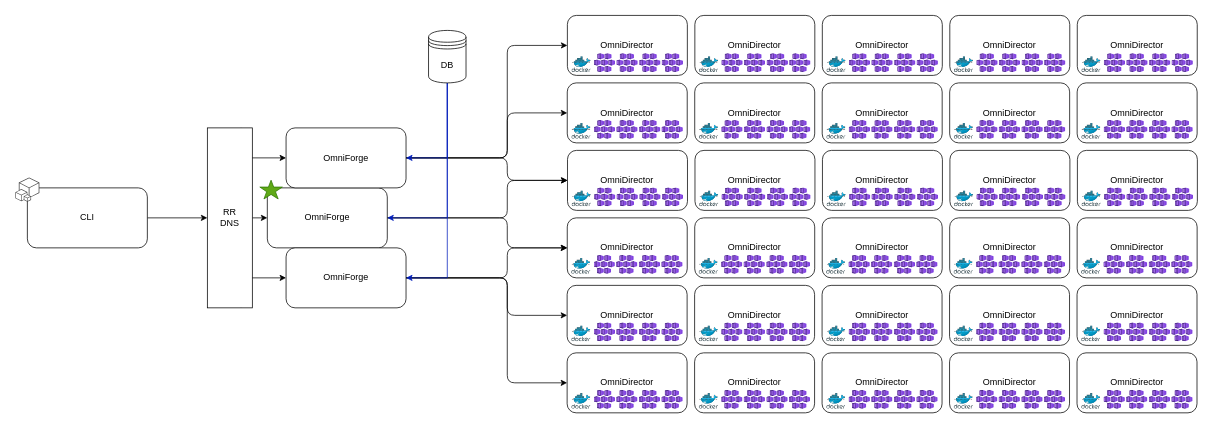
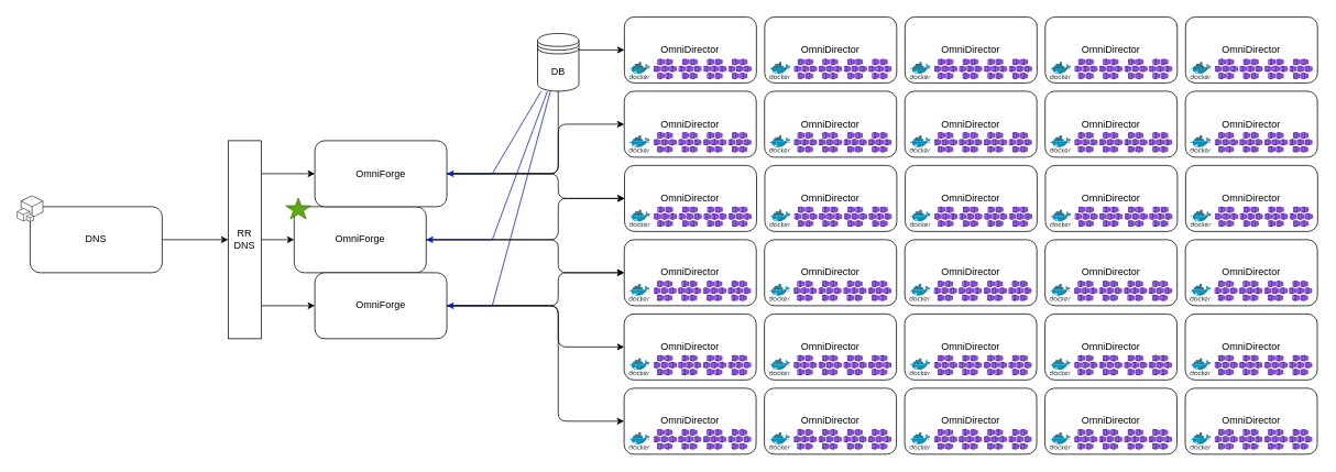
- <mxCell id="30" value="DB" style="shape=datastore;whiteSpace=wrap;html=1;" parent="1" vertex="1"><mxGeometry x="571" y="40" width="50" height="70" as="geometry" /></mxCell>
+ <mxCell id="30" value="DB" style="shape=datastore;whiteSpace=wrap;html=1;" parent="1" vertex="1"><mxGeometry x="651" y="40" width="50" height="70" as="geometry" /></mxCell>
- <mxCell id="3" value="CLI" style="rounded=1;whiteSpace=wrap;html=1;" parent="1" vertex="1"><mxGeometry x="36" y="250" width="160" height="80" as="geometry" /></mxCell>
+ <mxCell id="3" value="DNS" style="rounded=1;whiteSpace=wrap;html=1;" parent="1" vertex="1"><mxGeometry x="36" y="250" width="160" height="80" as="geometry" /></mxCell>
- <mxCell id="19" value="RR&lt;br&gt;DNS" style="rounded=0;whiteSpace=wrap;html=1;" parent="1" vertex="1"><mxGeometry x="276" y="170" width="60" height="240" as="geometry" /></mxCell>
+ <mxCell id="19" value="RR&lt;br&gt;DNS" style="rounded=0;whiteSpace=wrap;html=1;" parent="1" vertex="1"><mxGeometry x="276" y="170" width="40" height="240" as="geometry" /></mxCell>
